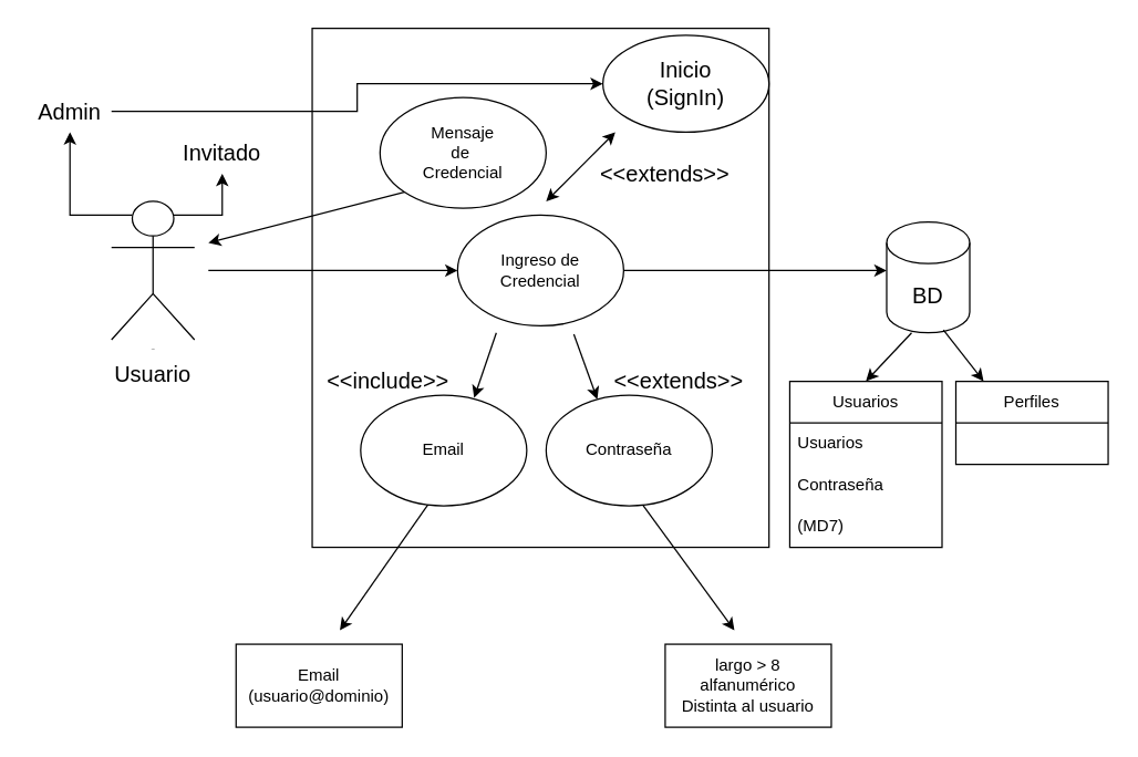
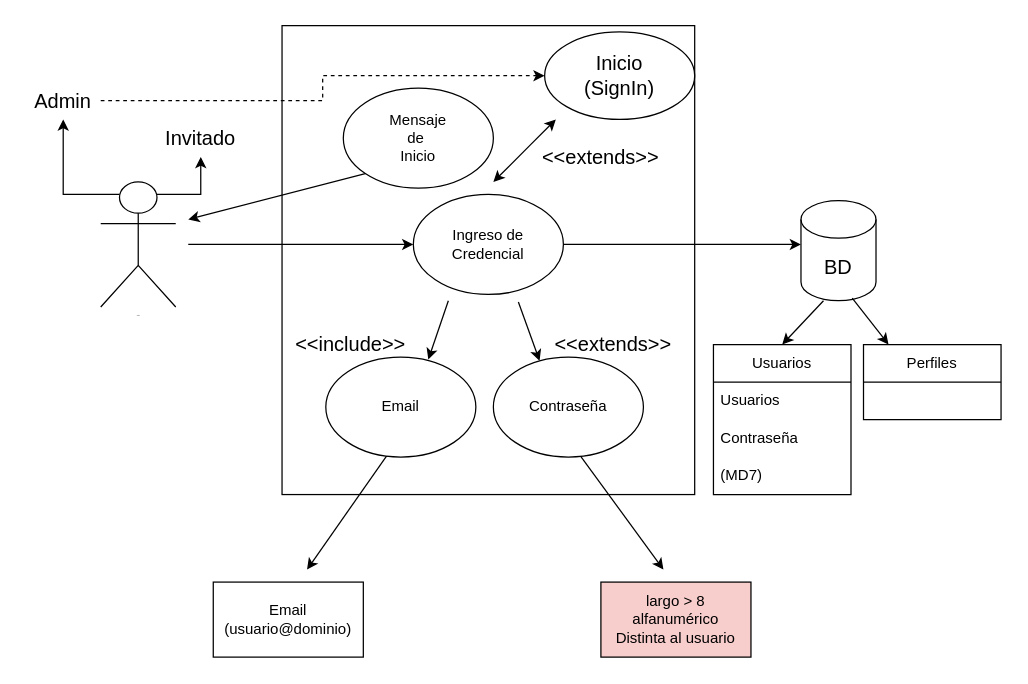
- <mxCell id="8" style="edgeStyle=orthogonalEdgeStyle;rounded=0;orthogonalLoop=1;jettySize=auto;html=1;exitX=1;exitY=0.5;exitDx=0;exitDy=0;entryX=0;entryY=0.5;entryDx=0;entryDy=0;" parent="1" source="9" target="14" edge="1"><mxGeometry relative="1" as="geometry" /></mxCell>
+ <mxCell id="8" style="edgeStyle=orthogonalEdgeStyle;rounded=0;orthogonalLoop=1;jettySize=auto;html=1;exitX=1;exitY=0.5;exitDx=0;exitDy=0;entryX=0;entryY=0.5;entryDx=0;entryDy=0;dashed=1;" parent="1" source="9" target="14" edge="1"><mxGeometry relative="1" as="geometry" /></mxCell>
- <mxCell id="32" value="Mensaje&lt;div&gt;de&amp;nbsp;&lt;/div&gt;&lt;div&gt;Credencial&lt;/div&gt;" style="ellipse;whiteSpace=wrap;html=1;" vertex="1" parent="1"><mxGeometry x="274" y="70" width="120" height="80" as="geometry" /></mxCell>
+ <mxCell id="32" value="Mensaje&lt;div&gt;de&amp;nbsp;&lt;/div&gt;&lt;div&gt;Inicio&lt;/div&gt;" style="ellipse;whiteSpace=wrap;html=1;" vertex="1" parent="1"><mxGeometry x="274" y="70" width="120" height="80" as="geometry" /></mxCell>
- <mxCell id="7" value="Usuario" style="text;html=1;align=center;verticalAlign=middle;whiteSpace=wrap;rounded=0;fontSize=16;" parent="1" vertex="1"><mxGeometry x="80" y="255" width="60" height="30" as="geometry" /></mxCell>
- <mxCell id="30" value="largo &amp;gt; 8&lt;div&gt;alfanumérico&lt;/div&gt;&lt;div&gt;Distinta al usuario&lt;/div&gt;" style="rounded=0;whiteSpace=wrap;html=1;" parent="1" vertex="1"><mxGeometry x="480" y="465" width="120" height="60" as="geometry" /></mxCell>
+ <mxCell id="30" value="largo &amp;gt; 8&lt;div&gt;alfanumérico&lt;/div&gt;&lt;div&gt;Distinta al usuario&lt;/div&gt;" style="rounded=0;whiteSpace=wrap;html=1;fillColor=#f8cecc;" parent="1" vertex="1"><mxGeometry x="480" y="465" width="120" height="60" as="geometry" /></mxCell>
